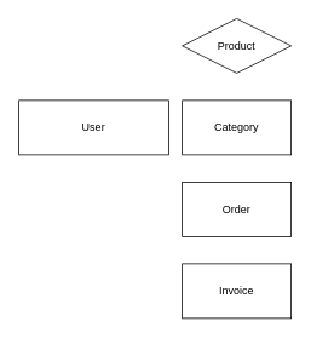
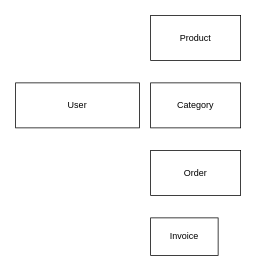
- <mxCell id="3" value="Product" style="rhombus;whiteSpace=wrap;html=1;" vertex="1" parent="1"><mxGeometry x="200" y="20" width="120" height="60" as="geometry" /></mxCell>
+ <mxCell id="3" value="Product" style="rounded=0;whiteSpace=wrap;html=1;" vertex="1" parent="1"><mxGeometry x="200" y="20" width="120" height="60" as="geometry" /></mxCell>
- <mxCell id="6" value="Invoice" style="rounded=0;whiteSpace=wrap;html=1;" vertex="1" parent="1"><mxGeometry x="200" y="290" width="120" height="60" as="geometry" /></mxCell>
+ <mxCell id="6" value="Invoice" style="rounded=0;whiteSpace=wrap;html=1;" vertex="1" parent="1"><mxGeometry x="200" y="290" width="90" height="50" as="geometry" /></mxCell>
